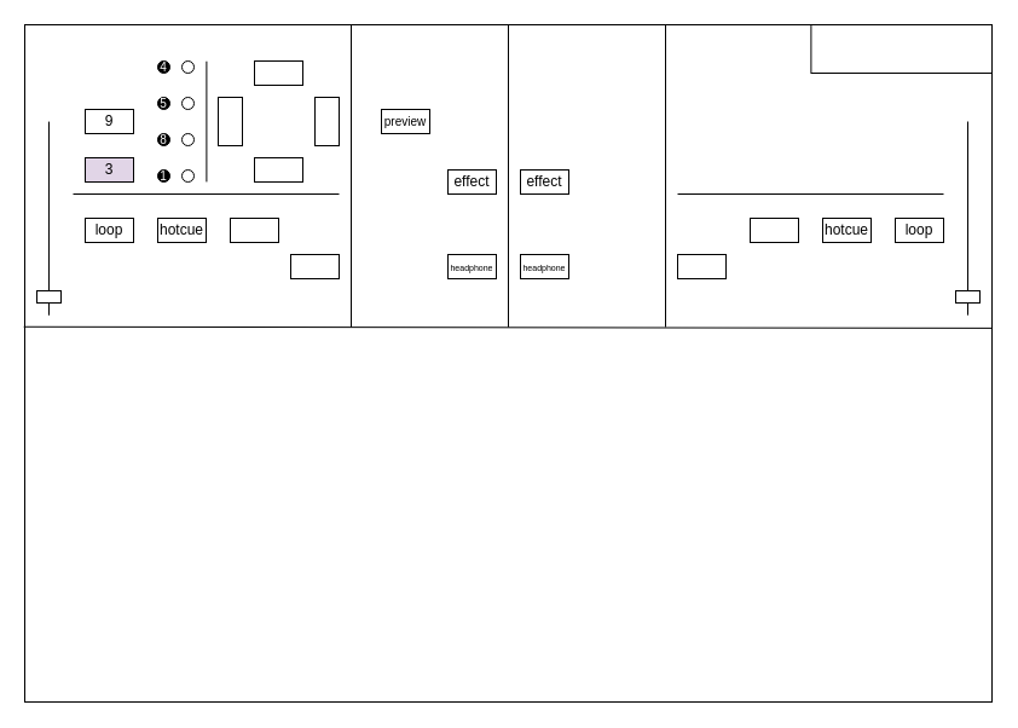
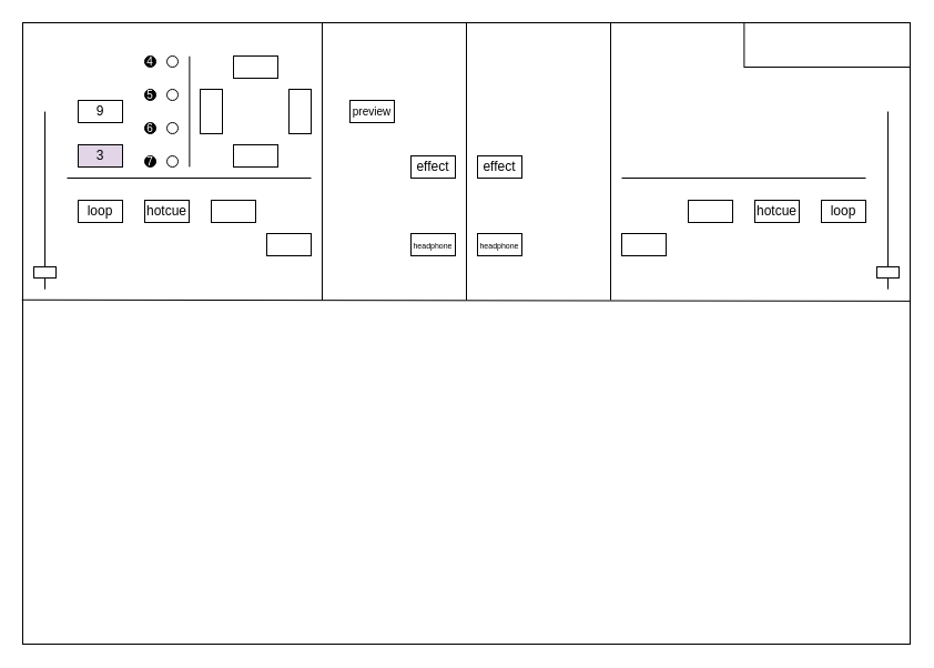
- <mxCell id="7" value="&lt;font color=&quot;#ffffff&quot; style=&quot;font-size: 10px;&quot;&gt;8&lt;/font&gt;" style="ellipse;whiteSpace=wrap;html=1;aspect=fixed;fillColor=#000000;fontSize=10;" parent="1" vertex="1"><mxGeometry x="130" y="110" width="10" height="10" as="geometry" /></mxCell>
+ <mxCell id="7" value="&lt;font color=&quot;#ffffff&quot; style=&quot;font-size: 10px;&quot;&gt;6&lt;/font&gt;" style="ellipse;whiteSpace=wrap;html=1;aspect=fixed;fillColor=#000000;fontSize=10;" parent="1" vertex="1"><mxGeometry x="130" y="110" width="10" height="10" as="geometry" /></mxCell>
- <mxCell id="8" value="&lt;font style=&quot;font-size: 10px;&quot; color=&quot;#ffffff&quot;&gt;1&lt;/font&gt;" style="ellipse;whiteSpace=wrap;html=1;aspect=fixed;fillColor=#000000;" parent="1" vertex="1"><mxGeometry x="130" y="140" width="10" height="10" as="geometry" /></mxCell>
+ <mxCell id="8" value="&lt;font style=&quot;font-size: 10px;&quot; color=&quot;#ffffff&quot;&gt;7&lt;/font&gt;" style="ellipse;whiteSpace=wrap;html=1;aspect=fixed;fillColor=#000000;" parent="1" vertex="1"><mxGeometry x="130" y="140" width="10" height="10" as="geometry" /></mxCell>
